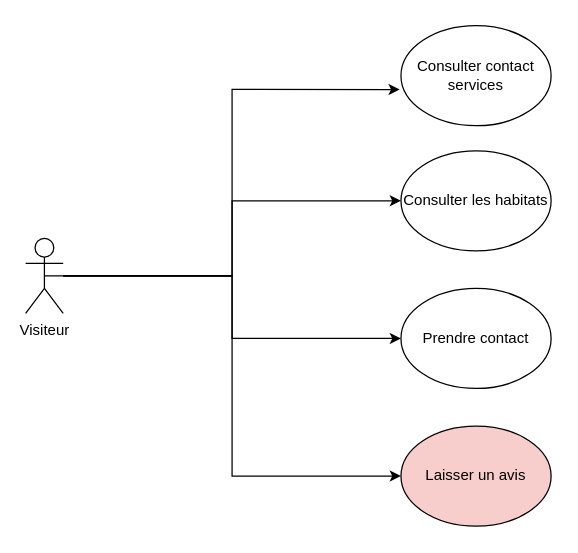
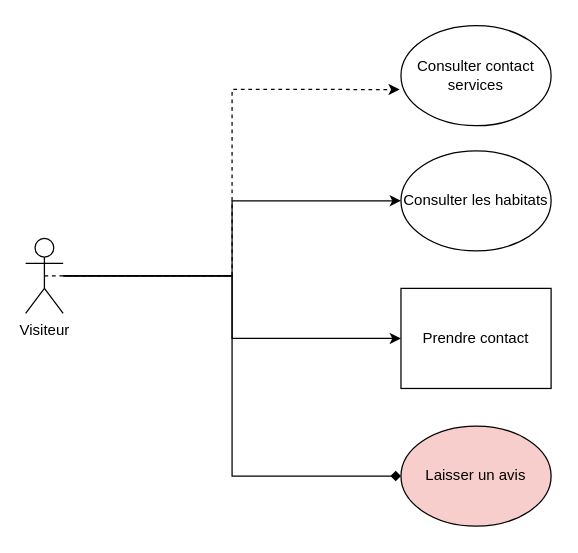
- <mxCell id="9" style="edgeStyle=orthogonalEdgeStyle;rounded=0;orthogonalLoop=1;jettySize=auto;html=1;entryX=-0.008;entryY=0.638;entryDx=0;entryDy=0;entryPerimeter=0;exitX=0.5;exitY=0.5;exitDx=0;exitDy=0;exitPerimeter=0;" edge="1" parent="1" source="5" target="6"><mxGeometry relative="1" as="geometry"><mxPoint x="170" y="180" as="sourcePoint" /></mxGeometry></mxCell>
+ <mxCell id="9" style="edgeStyle=orthogonalEdgeStyle;rounded=0;orthogonalLoop=1;jettySize=auto;html=1;entryX=-0.008;entryY=0.638;entryDx=0;entryDy=0;entryPerimeter=0;exitX=0.5;exitY=0.5;exitDx=0;exitDy=0;exitPerimeter=0;dashed=1;" edge="1" parent="1" source="5" target="6"><mxGeometry relative="1" as="geometry"><mxPoint x="170" y="180" as="sourcePoint" /></mxGeometry></mxCell>
- <mxCell id="8" value="Prendre contact" style="ellipse;whiteSpace=wrap;html=1;" vertex="1" parent="1"><mxGeometry x="320" y="230" width="120" height="80" as="geometry" /></mxCell>
+ <mxCell id="8" value="Prendre contact" style="whiteSpace=wrap;html=1;rounded=0;" vertex="1" parent="1"><mxGeometry x="320" y="230" width="120" height="80" as="geometry" /></mxCell>
- <mxCell id="3" style="edgeStyle=orthogonalEdgeStyle;rounded=0;orthogonalLoop=1;jettySize=auto;html=1;entryX=0;entryY=0.5;entryDx=0;entryDy=0;" edge="1" parent="1" source="5" target="10"><mxGeometry relative="1" as="geometry" /></mxCell>
+ <mxCell id="3" style="edgeStyle=orthogonalEdgeStyle;rounded=0;orthogonalLoop=1;jettySize=auto;html=1;entryX=0;entryY=0.5;entryDx=0;entryDy=0;endArrow=diamond;" edge="1" parent="1" source="5" target="10"><mxGeometry relative="1" as="geometry" /></mxCell>
